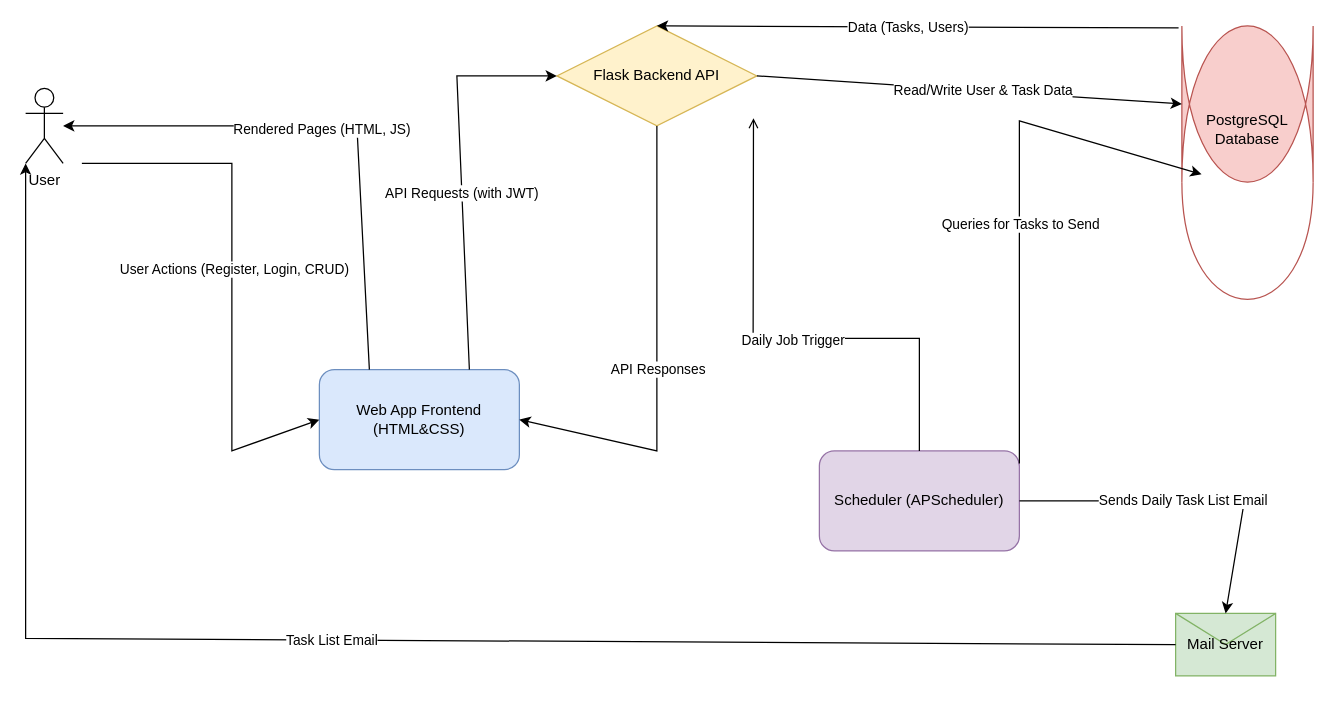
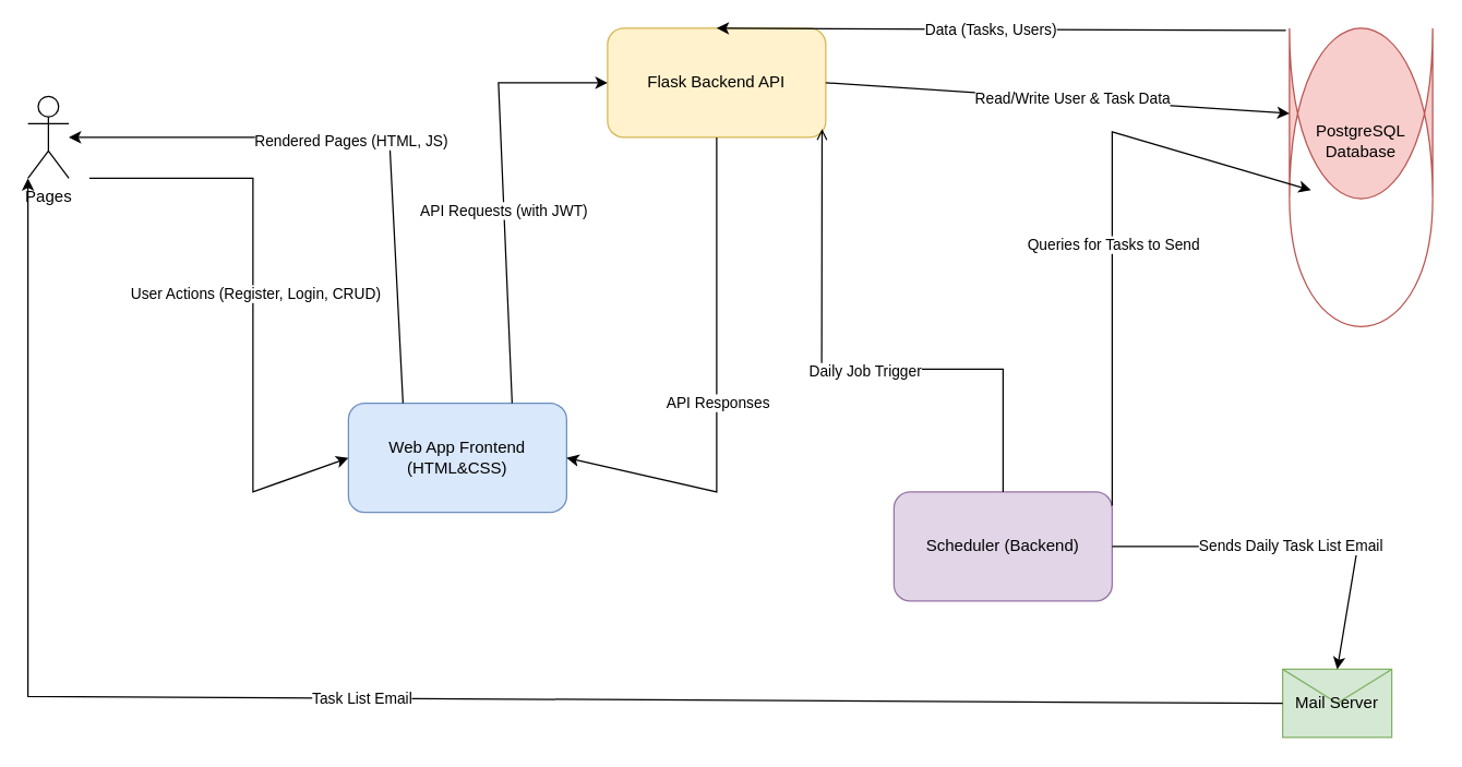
- <mxCell id="4" value="Flask Backend API" style="rhombus;whiteSpace=wrap;html=1;fillColor=#fff2cc;strokeColor=#d6b655;" parent="1" vertex="1"><mxGeometry x="445" y="20" width="160" height="80" as="geometry" /></mxCell>
+ <mxCell id="4" value="Flask Backend API" style="rounded=1;whiteSpace=wrap;html=1;fillColor=#fff2cc;strokeColor=#d6b655;" parent="1" vertex="1"><mxGeometry x="445" y="20" width="160" height="80" as="geometry" /></mxCell>
- <mxCell id="2" value="User" style="shape=umlActor;verticalLabelPosition=bottom;verticalAlign=top;html=1;outlineConnect=0;" parent="1" vertex="1"><mxGeometry x="20" y="70" width="30" height="60" as="geometry" /></mxCell>
+ <mxCell id="2" value="Pages" style="shape=umlActor;verticalLabelPosition=bottom;verticalAlign=top;html=1;outlineConnect=0;" parent="1" vertex="1"><mxGeometry x="20" y="70" width="30" height="60" as="geometry" /></mxCell>
- <mxCell id="7" value="Scheduler (APScheduler)" style="rounded=1;whiteSpace=wrap;html=1;fillColor=#e1d5e7;strokeColor=#9673a6;" parent="1" vertex="1"><mxGeometry x="655" y="360" width="160" height="80" as="geometry" /></mxCell>
+ <mxCell id="7" value="Scheduler (Backend)" style="rounded=1;whiteSpace=wrap;html=1;fillColor=#e1d5e7;strokeColor=#9673a6;" parent="1" vertex="1"><mxGeometry x="655" y="360" width="160" height="80" as="geometry" /></mxCell>
